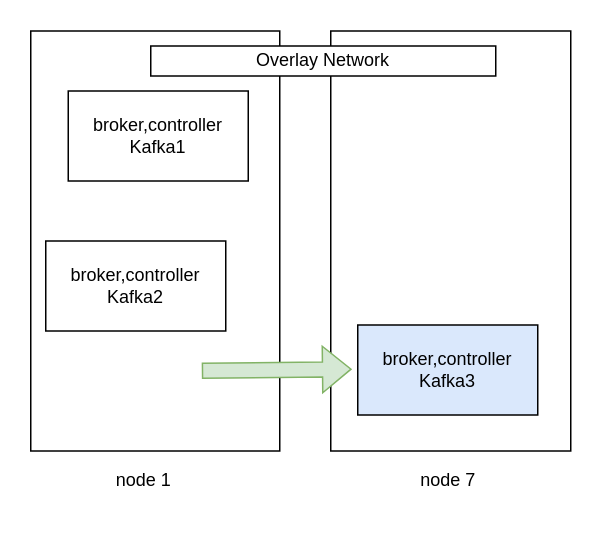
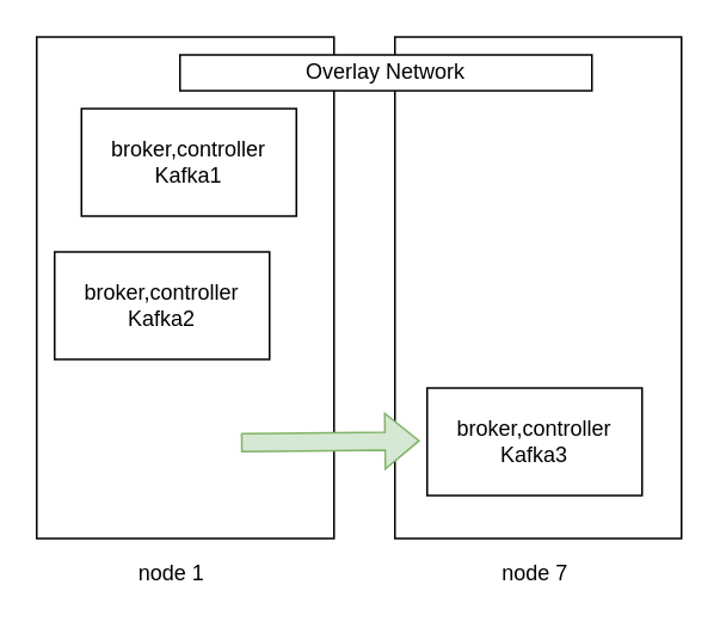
- <mxCell id="5" value="broker,controller Kafka2" style="rounded=0;whiteSpace=wrap;html=1;" vertex="1" parent="1"><mxGeometry x="30" y="160" width="120" height="60" as="geometry" /></mxCell>
+ <mxCell id="5" value="broker,controller Kafka2" style="rounded=0;whiteSpace=wrap;html=1;" vertex="1" parent="1"><mxGeometry x="30" y="140" width="120" height="60" as="geometry" /></mxCell>
- <mxCell id="6" value="broker,controller Kafka3" style="rounded=0;whiteSpace=wrap;html=1;fillColor=#dae8fc;" vertex="1" parent="1"><mxGeometry x="238" y="216" width="120" height="60" as="geometry" /></mxCell>
+ <mxCell id="6" value="broker,controller Kafka3" style="rounded=0;whiteSpace=wrap;html=1;" vertex="1" parent="1"><mxGeometry x="238" y="216" width="120" height="60" as="geometry" /></mxCell>
